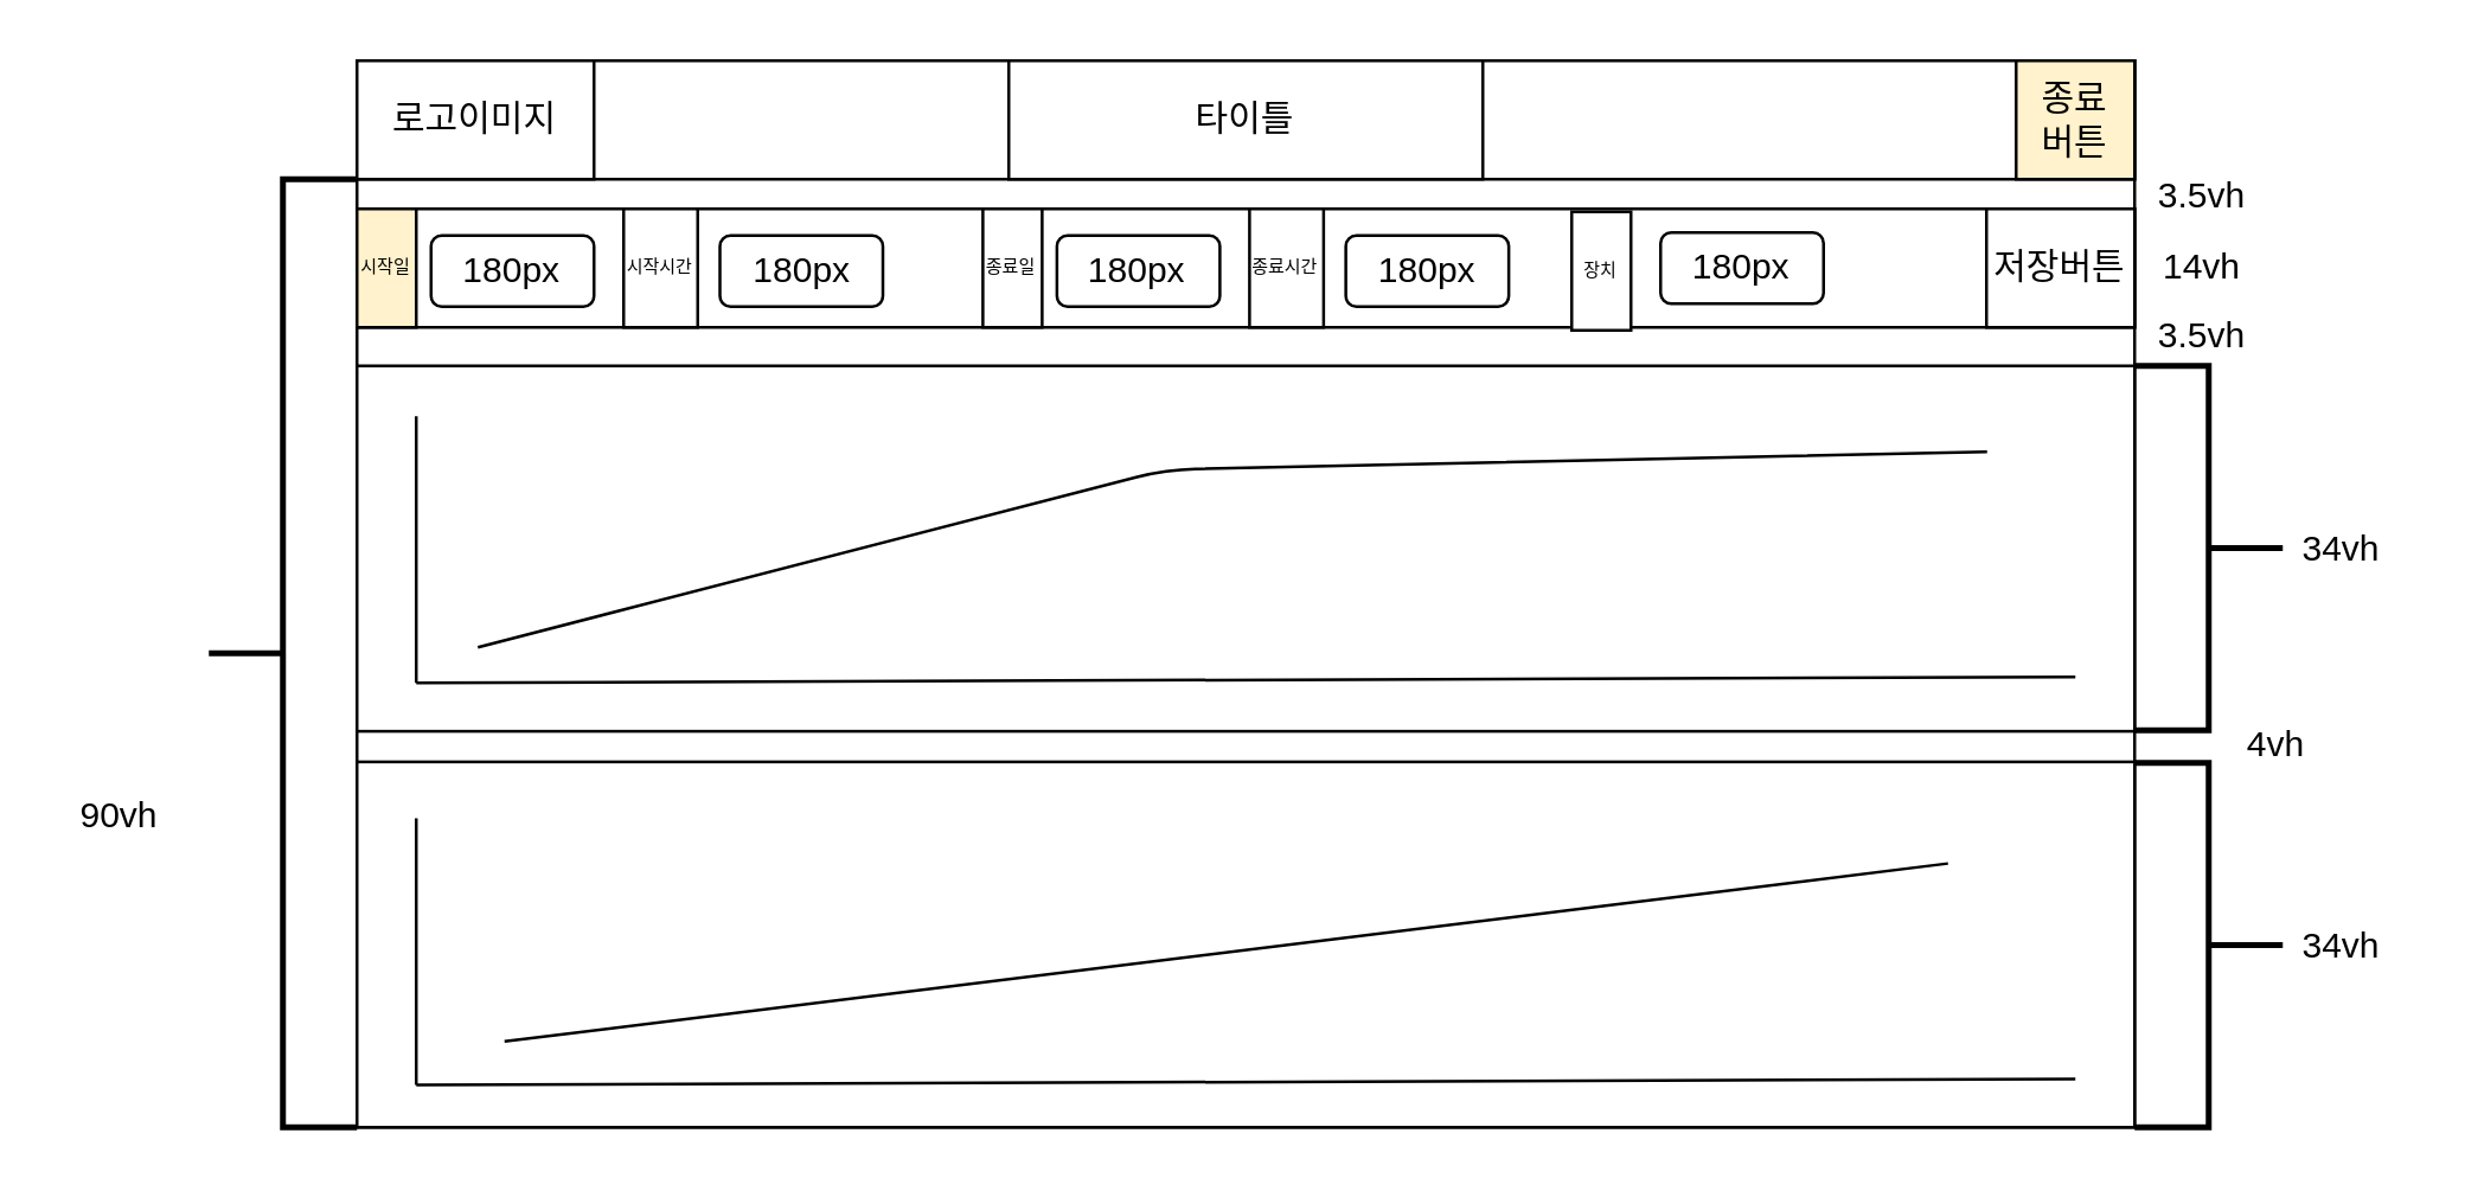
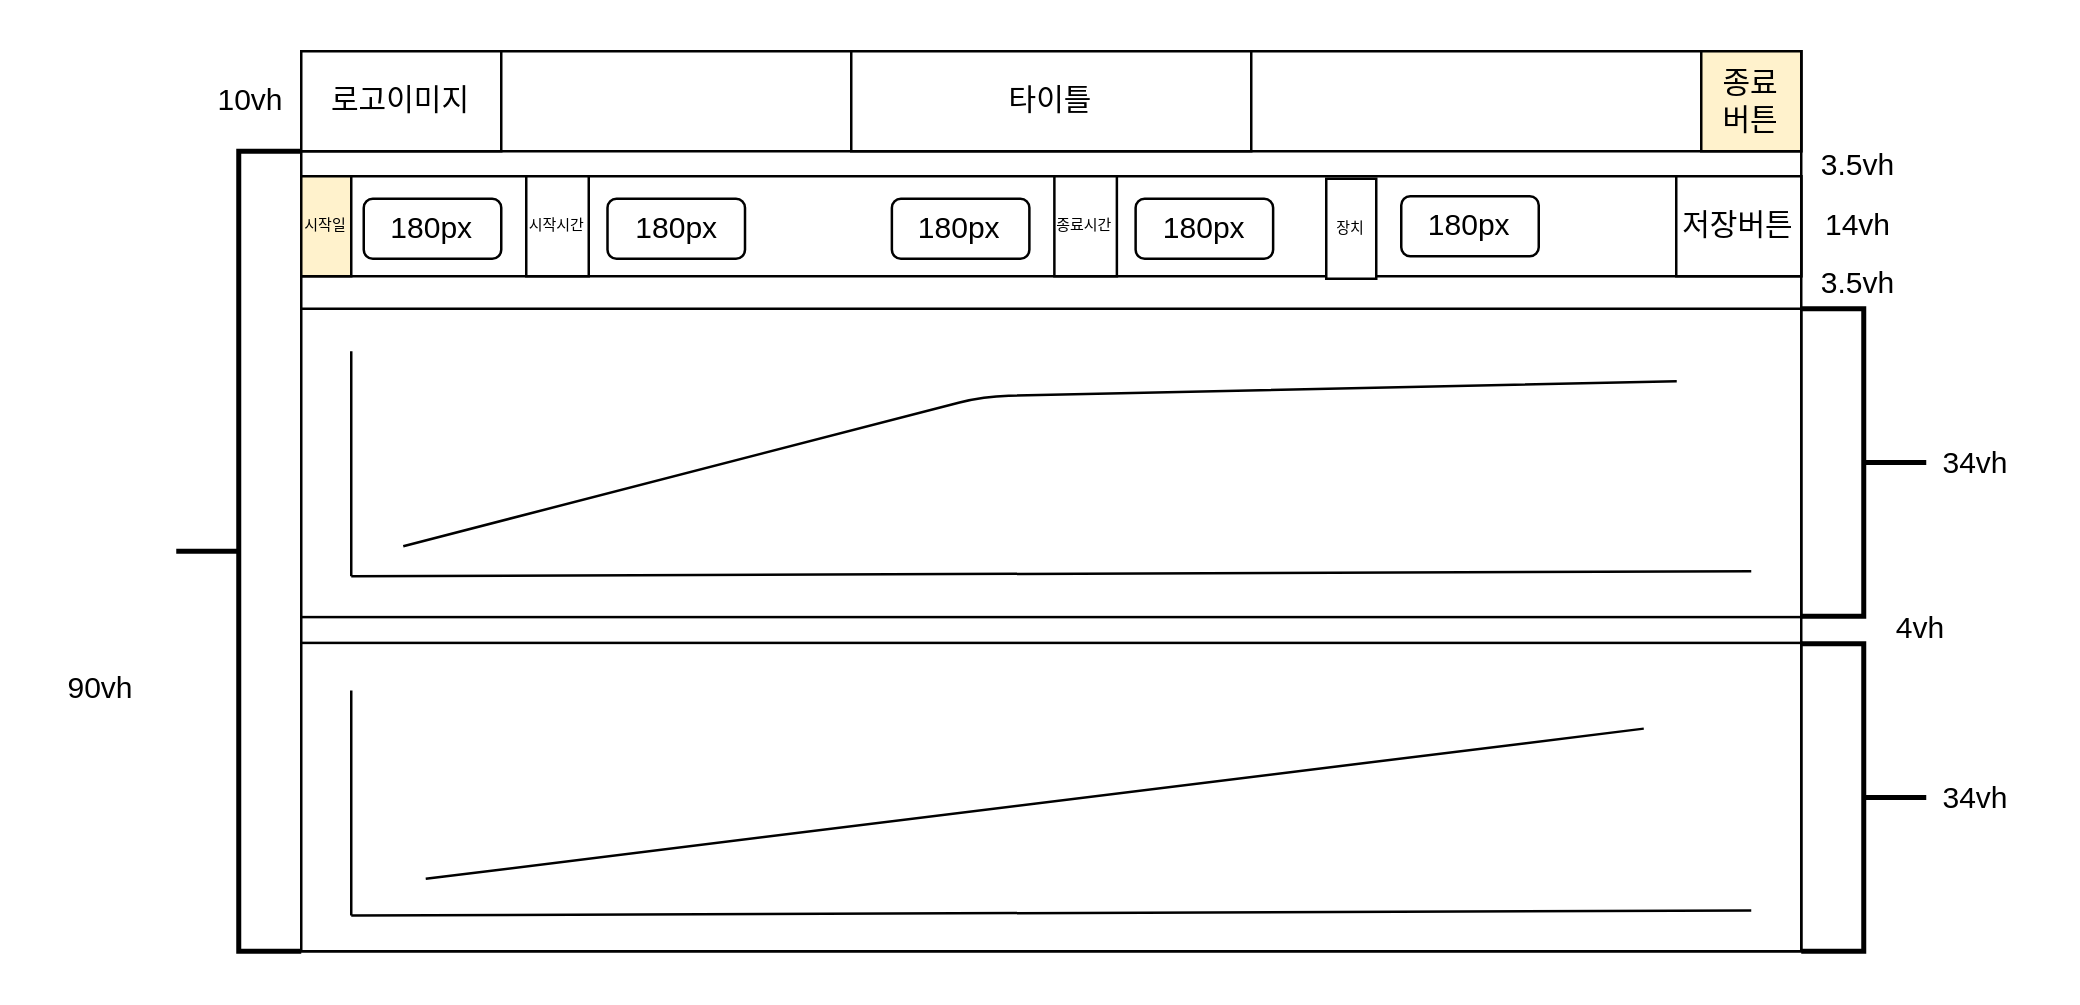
+ <mxCell id="5" value="10vh" style="text;html=1;strokeColor=none;fillColor=none;align=center;verticalAlign=middle;whiteSpace=wrap;rounded=0;" parent="1" vertex="1"><mxGeometry x="80" y="30" width="40" height="20" as="geometry" /></mxCell>
- <mxCell id="21" value="종료일" style="rounded=0;whiteSpace=wrap;html=1;fontSize=6;" parent="1" vertex="1"><mxGeometry x="331.25" y="70" width="20" height="40" as="geometry" /></mxCell>
